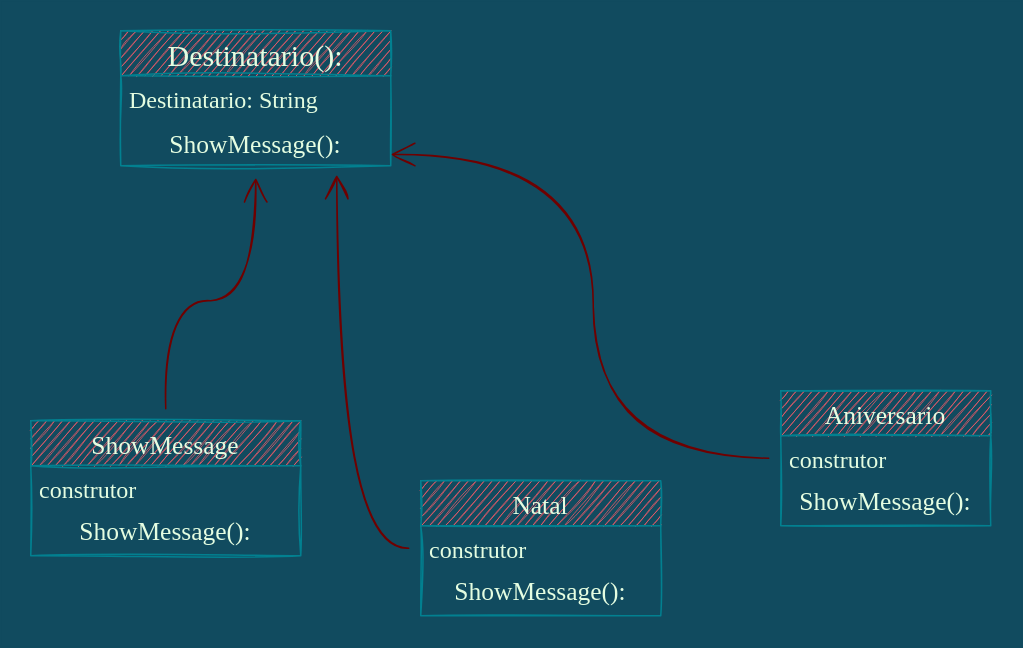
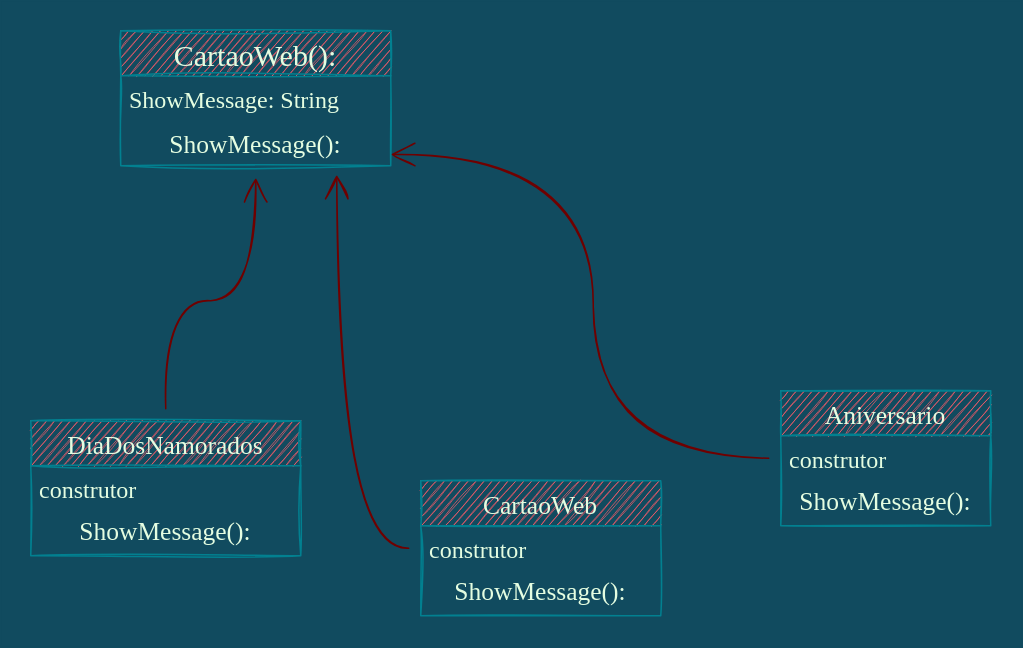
- <mxCell id="2" value="Destinatario():" style="swimlane;fontStyle=0;childLayout=stackLayout;horizontal=1;startSize=30;horizontalStack=0;resizeParent=1;resizeParentMax=0;resizeLast=0;collapsible=1;marginBottom=0;sketch=1;hachureGap=4;strokeColor=#028090;fontFamily=Architects Daughter;fontSource=https%3A%2F%2Ffonts.googleapis.com%2Fcss%3Ffamily%3DArchitects%2BDaughter;fontSize=20;fontColor=#E4FDE1;fillColor=#F45B69;" vertex="1" parent="1"><mxGeometry x="80" y="20" width="180" height="90" as="geometry" /></mxCell>
+ <mxCell id="2" value="CartaoWeb():" style="swimlane;fontStyle=0;childLayout=stackLayout;horizontal=1;startSize=30;horizontalStack=0;resizeParent=1;resizeParentMax=0;resizeLast=0;collapsible=1;marginBottom=0;sketch=1;hachureGap=4;strokeColor=#028090;fontFamily=Architects Daughter;fontSource=https%3A%2F%2Ffonts.googleapis.com%2Fcss%3Ffamily%3DArchitects%2BDaughter;fontSize=20;fontColor=#E4FDE1;fillColor=#F45B69;" vertex="1" parent="1"><mxGeometry x="80" y="20" width="180" height="90" as="geometry" /></mxCell>
- <mxCell id="3" value="Destinatario: String" style="text;strokeColor=none;fillColor=none;align=left;verticalAlign=middle;spacingLeft=4;spacingRight=4;overflow=hidden;points=[[0,0.5],[1,0.5]];portConstraint=eastwest;rotatable=0;fontSize=16;sketch=1;hachureGap=4;fontFamily=Architects Daughter;fontSource=https%3A%2F%2Ffonts.googleapis.com%2Fcss%3Ffamily%3DArchitects%2BDaughter;fontColor=#E4FDE1;" vertex="1" parent="2"><mxGeometry y="30" width="180" height="30" as="geometry" /></mxCell>
+ <mxCell id="3" value="ShowMessage: String" style="text;strokeColor=none;fillColor=none;align=left;verticalAlign=middle;spacingLeft=4;spacingRight=4;overflow=hidden;points=[[0,0.5],[1,0.5]];portConstraint=eastwest;rotatable=0;fontSize=16;sketch=1;hachureGap=4;fontFamily=Architects Daughter;fontSource=https%3A%2F%2Ffonts.googleapis.com%2Fcss%3Ffamily%3DArchitects%2BDaughter;fontColor=#E4FDE1;" vertex="1" parent="2"><mxGeometry y="30" width="180" height="30" as="geometry" /></mxCell>
- <mxCell id="6" value="ShowMessage" style="swimlane;fontStyle=0;childLayout=stackLayout;horizontal=1;startSize=30;horizontalStack=0;resizeParent=1;resizeParentMax=0;resizeLast=0;collapsible=1;marginBottom=0;sketch=1;hachureGap=4;strokeColor=#028090;fontFamily=Architects Daughter;fontSource=https%3A%2F%2Ffonts.googleapis.com%2Fcss%3Ffamily%3DArchitects%2BDaughter;fontSize=17;fontColor=#E4FDE1;fillColor=#F45B69;" vertex="1" parent="1"><mxGeometry x="20" y="280" width="180" height="90" as="geometry" /></mxCell>
+ <mxCell id="6" value="DiaDosNamorados" style="swimlane;fontStyle=0;childLayout=stackLayout;horizontal=1;startSize=30;horizontalStack=0;resizeParent=1;resizeParentMax=0;resizeLast=0;collapsible=1;marginBottom=0;sketch=1;hachureGap=4;strokeColor=#028090;fontFamily=Architects Daughter;fontSource=https%3A%2F%2Ffonts.googleapis.com%2Fcss%3Ffamily%3DArchitects%2BDaughter;fontSize=17;fontColor=#E4FDE1;fillColor=#F45B69;" vertex="1" parent="1"><mxGeometry x="20" y="280" width="180" height="90" as="geometry" /></mxCell>
- <mxCell id="10" value="Natal" style="swimlane;fontStyle=0;childLayout=stackLayout;horizontal=1;startSize=30;horizontalStack=0;resizeParent=1;resizeParentMax=0;resizeLast=0;collapsible=1;marginBottom=0;sketch=1;hachureGap=4;strokeColor=#028090;fontFamily=Architects Daughter;fontSource=https%3A%2F%2Ffonts.googleapis.com%2Fcss%3Ffamily%3DArchitects%2BDaughter;fontSize=17;fontColor=#E4FDE1;fillColor=#F45B69;" vertex="1" parent="1"><mxGeometry x="280" y="320" width="160" height="90" as="geometry" /></mxCell>
+ <mxCell id="10" value="CartaoWeb" style="swimlane;fontStyle=0;childLayout=stackLayout;horizontal=1;startSize=30;horizontalStack=0;resizeParent=1;resizeParentMax=0;resizeLast=0;collapsible=1;marginBottom=0;sketch=1;hachureGap=4;strokeColor=#028090;fontFamily=Architects Daughter;fontSource=https%3A%2F%2Ffonts.googleapis.com%2Fcss%3Ffamily%3DArchitects%2BDaughter;fontSize=17;fontColor=#E4FDE1;fillColor=#F45B69;" vertex="1" parent="1"><mxGeometry x="280" y="320" width="160" height="90" as="geometry" /></mxCell>
